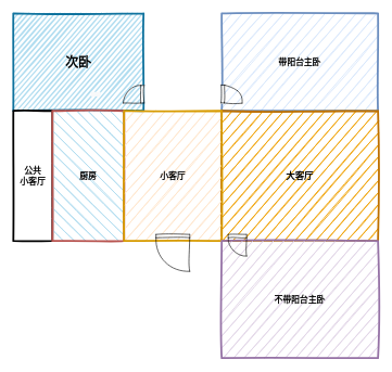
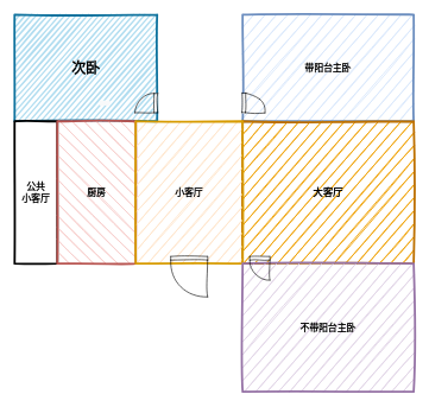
- <mxCell id="7" value="&lt;b&gt;厨房&lt;/b&gt;" style="rounded=0;whiteSpace=wrap;html=1;sketch=1;disableMultiStroke=1;fillColor=#b1ddf0;strokeColor=#b85450;hachureAngle=45;fontSize=13;fontFamily=Helvetica;strokeWidth=3;" vertex="1" parent="2"><mxGeometry x="60" y="150" width="110" height="200" as="geometry" /></mxCell>
+ <mxCell id="7" value="&lt;b&gt;厨房&lt;/b&gt;" style="rounded=0;whiteSpace=wrap;html=1;sketch=1;disableMultiStroke=1;fillColor=#f8cecc;strokeColor=#b85450;hachureAngle=45;fontSize=13;fontFamily=Helvetica;strokeWidth=3;" vertex="1" parent="2"><mxGeometry x="60" y="150" width="110" height="200" as="geometry" /></mxCell>
